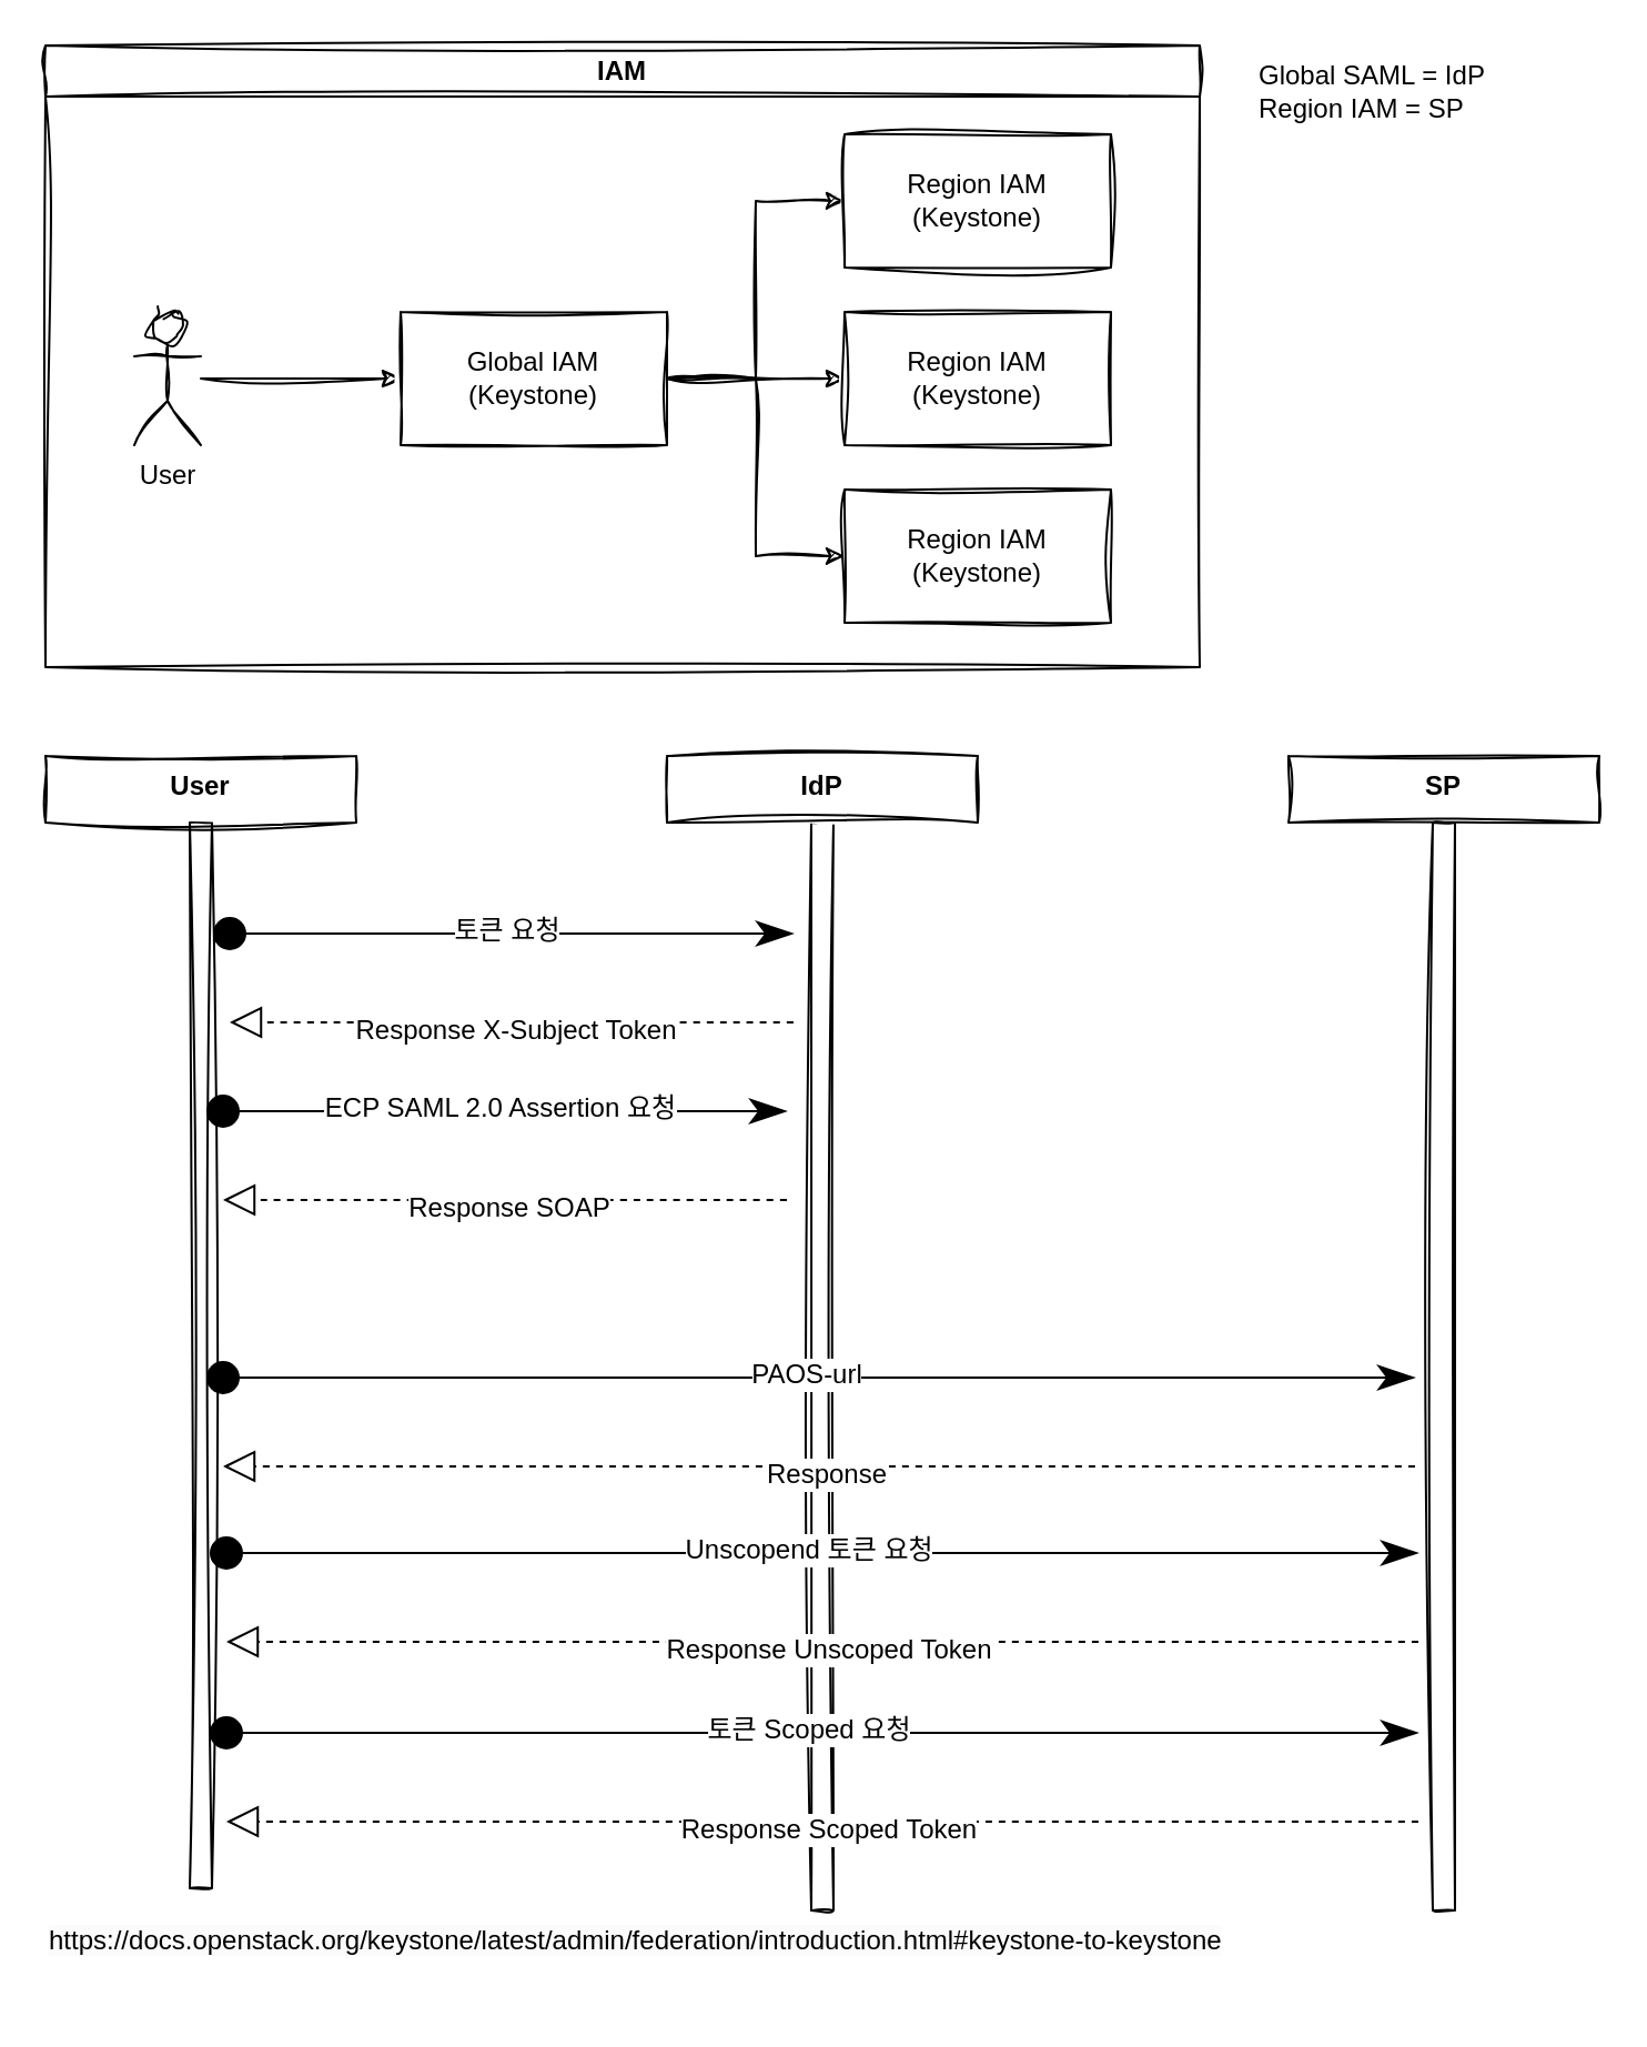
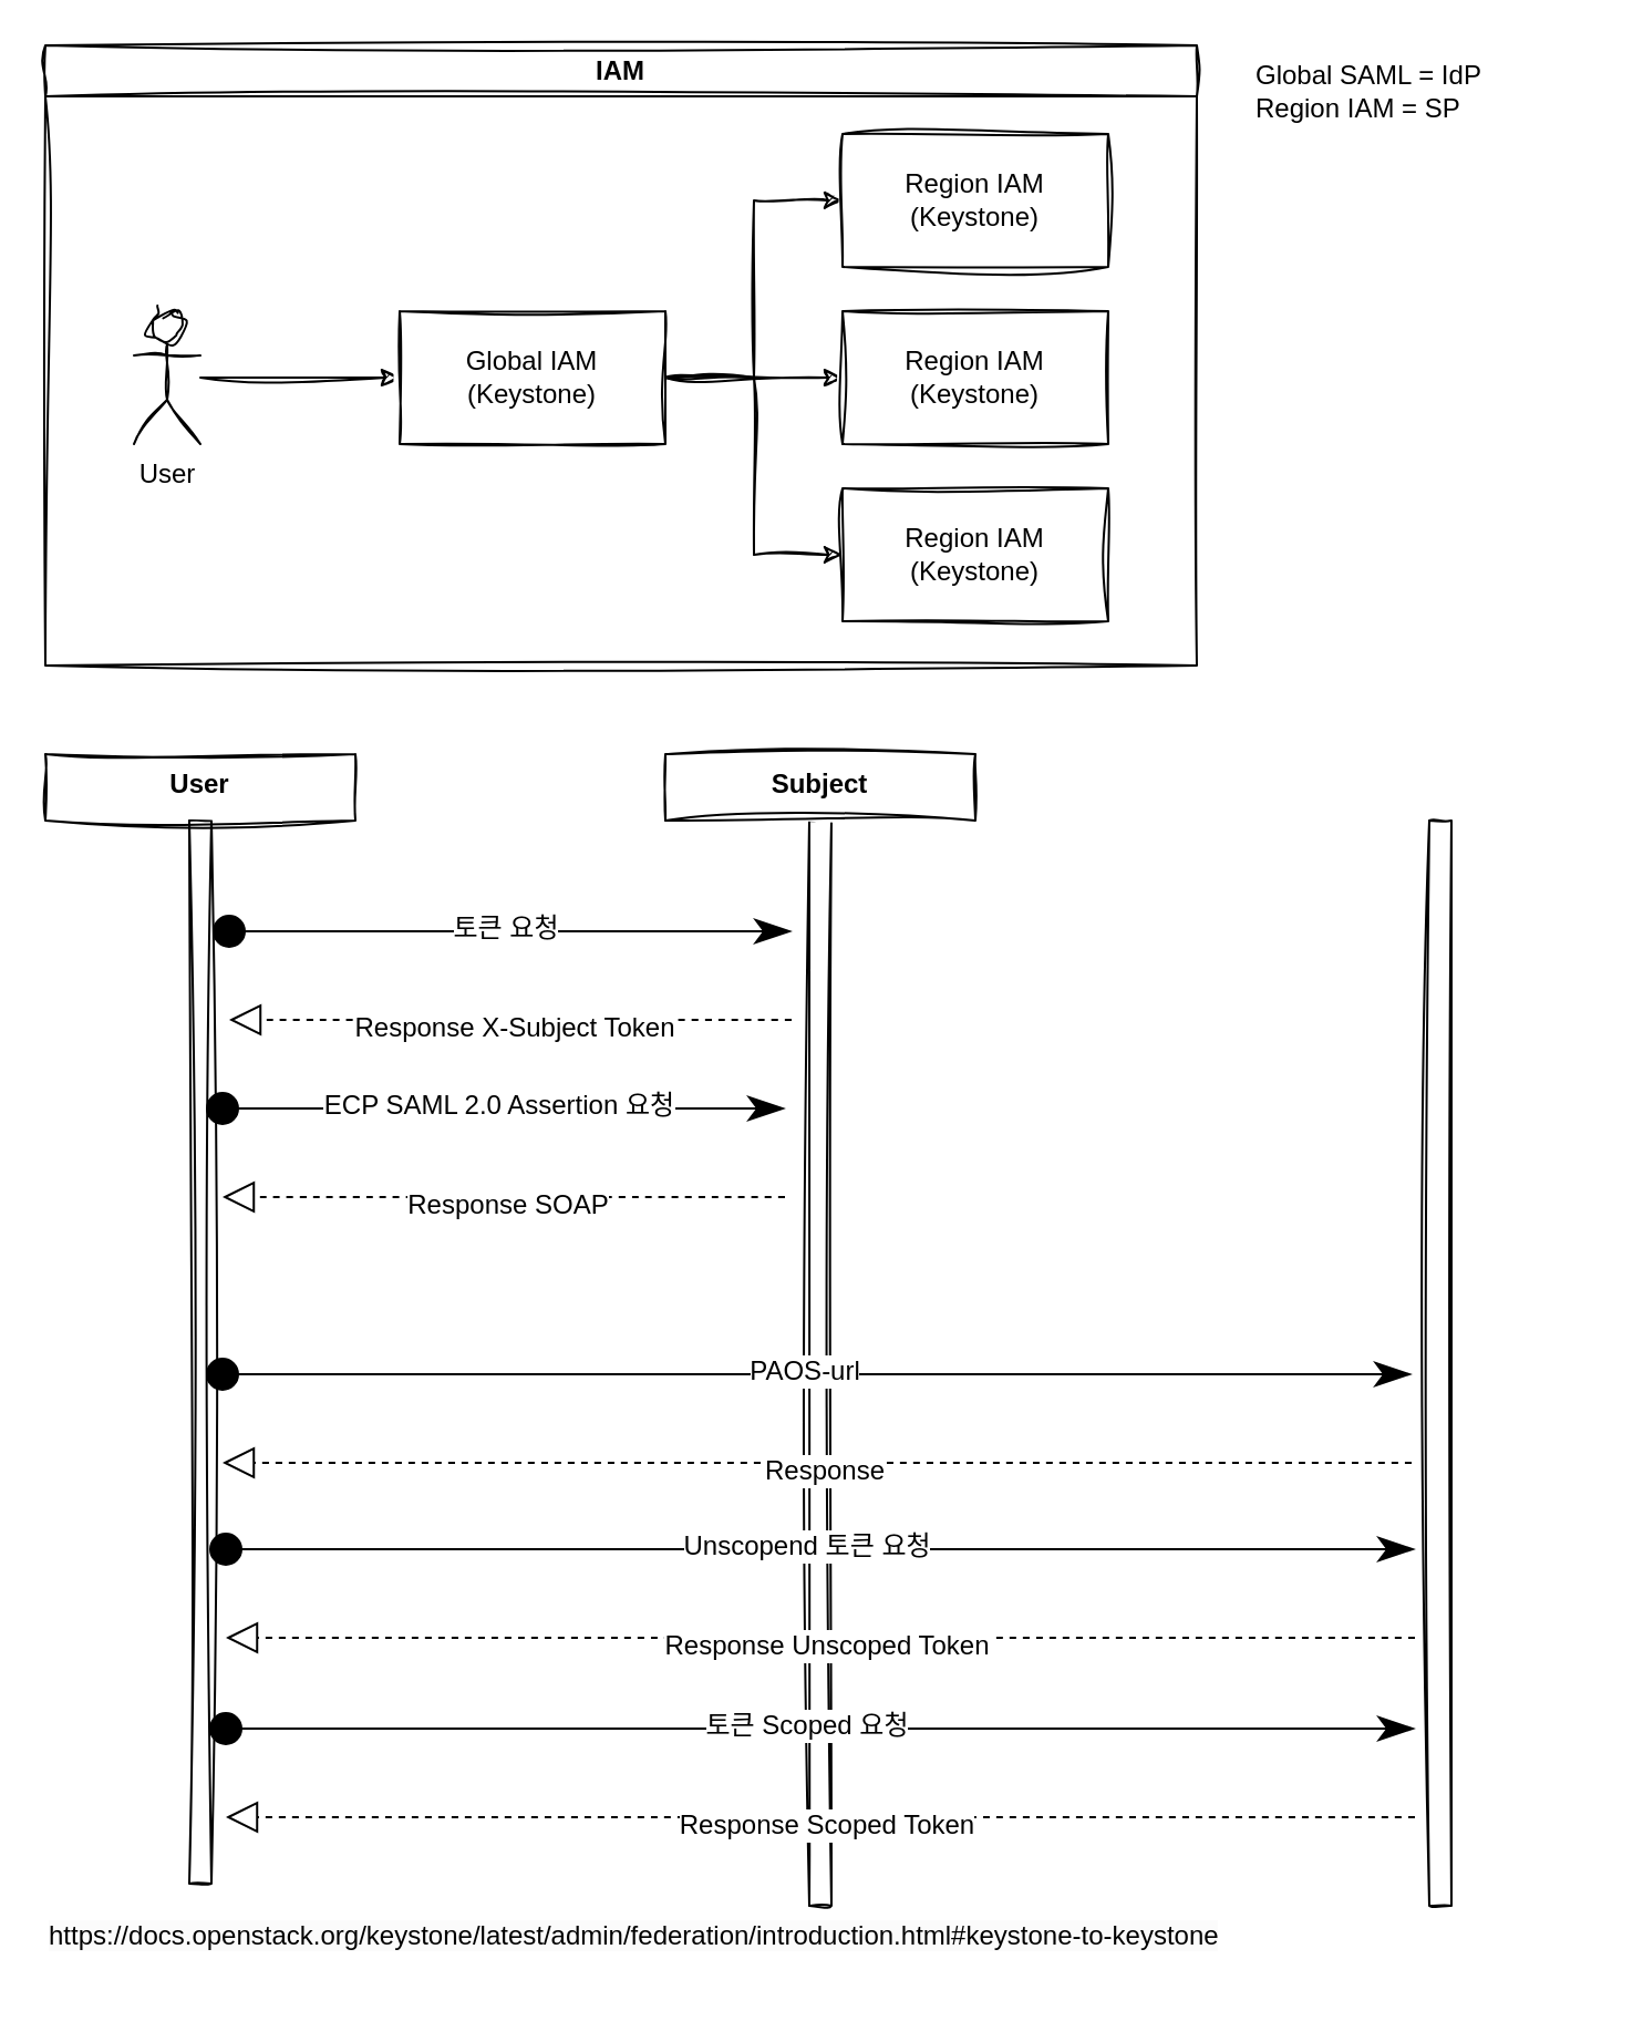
- <mxCell id="23" value="IdP" style="fontStyle=1;whiteSpace=wrap;html=1;sketch=1;jiggle=2;curveFitting=1;strokeColor=default;align=center;verticalAlign=top;fontFamily=Helvetica;fontSize=12;fontColor=default;fillColor=default;" vertex="1" parent="17"><mxGeometry x="280" width="140" height="30" as="geometry" /></mxCell>
+ <mxCell id="23" value="Subject" style="fontStyle=1;whiteSpace=wrap;html=1;sketch=1;jiggle=2;curveFitting=1;strokeColor=default;align=center;verticalAlign=top;fontFamily=Helvetica;fontSize=12;fontColor=default;fillColor=default;" vertex="1" parent="17"><mxGeometry x="280" width="140" height="30" as="geometry" /></mxCell>
- <mxCell id="25" value="SP" style="fontStyle=1;whiteSpace=wrap;html=1;sketch=1;jiggle=2;curveFitting=1;strokeColor=default;align=center;verticalAlign=top;fontFamily=Helvetica;fontSize=12;fontColor=default;fillColor=default;" vertex="1" parent="17"><mxGeometry x="560" width="140" height="30" as="geometry" /></mxCell>
